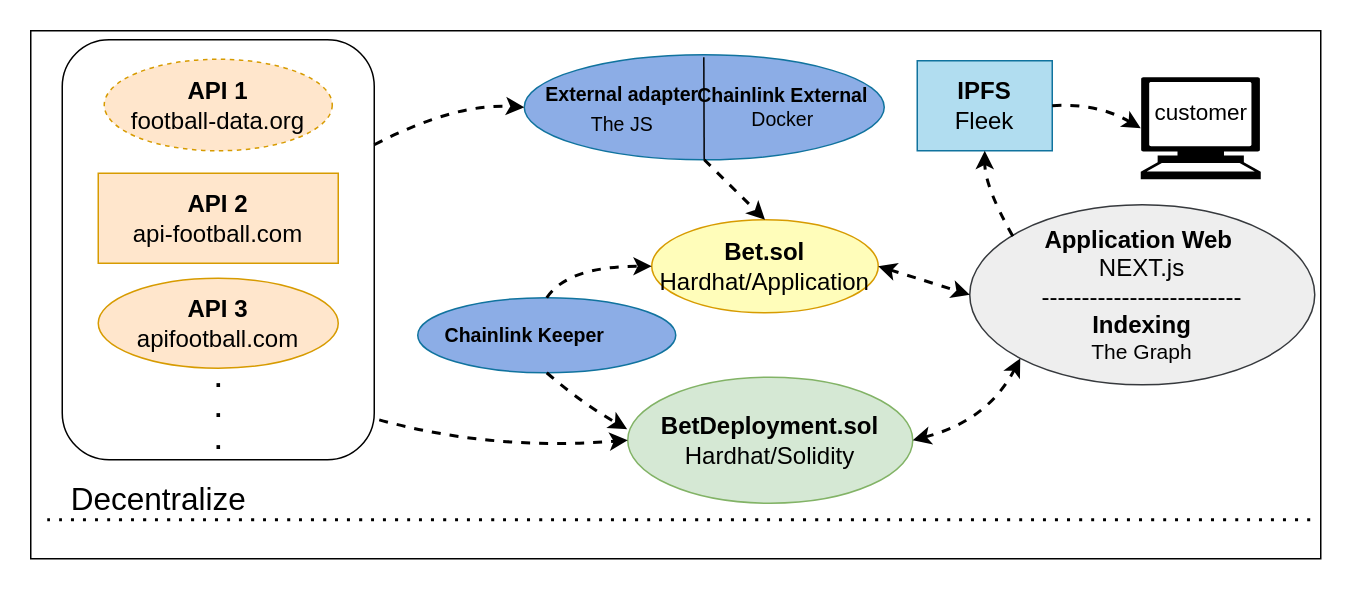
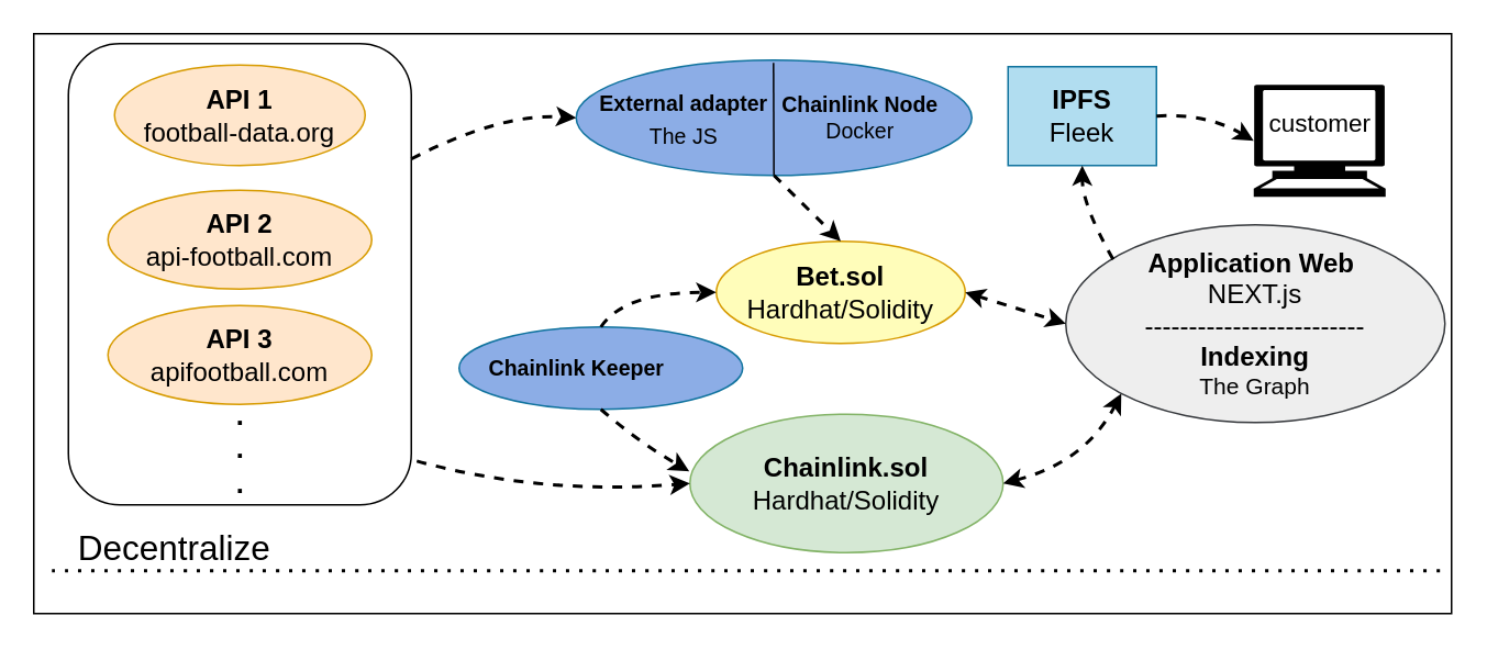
- <mxCell id="5" value="&lt;span style=&quot;font-size: 16px;&quot;&gt;&lt;b&gt;API 1&lt;br&gt;&lt;/b&gt;football-data.org&lt;br&gt;&lt;/span&gt;" style="ellipse;whiteSpace=wrap;html=1;fillColor=#ffe6cc;strokeColor=#d79b00;rounded=0;dashed=1;" parent="1" vertex="1"><mxGeometry x="69" y="39" width="152" height="61" as="geometry" /></mxCell>
+ <mxCell id="5" value="&lt;span style=&quot;font-size: 16px;&quot;&gt;&lt;b&gt;API 1&lt;br&gt;&lt;/b&gt;football-data.org&lt;br&gt;&lt;/span&gt;" style="ellipse;whiteSpace=wrap;html=1;fillColor=#ffe6cc;strokeColor=#d79b00;rounded=0;" parent="1" vertex="1"><mxGeometry x="69" y="39" width="152" height="61" as="geometry" /></mxCell>
- <mxCell id="9" value="&lt;span style=&quot;&quot;&gt;&lt;b&gt;Chainlink External&lt;br&gt;&lt;/b&gt;&lt;/span&gt;&lt;span style=&quot;&quot;&gt;Docker&lt;/span&gt;" style="text;html=1;align=center;verticalAlign=middle;resizable=0;points=[];autosize=1;strokeColor=none;fillColor=none;fontSize=13;rounded=0;" parent="1" vertex="1"><mxGeometry x="461" y="51" width="120" height="40" as="geometry" /></mxCell>
+ <mxCell id="9" value="&lt;span style=&quot;&quot;&gt;&lt;b&gt;Chainlink Node&lt;br&gt;&lt;/b&gt;&lt;/span&gt;&lt;span style=&quot;&quot;&gt;Docker&lt;/span&gt;" style="text;html=1;align=center;verticalAlign=middle;resizable=0;points=[];autosize=1;strokeColor=none;fillColor=none;fontSize=13;rounded=0;" parent="1" vertex="1"><mxGeometry x="461" y="51" width="120" height="40" as="geometry" /></mxCell>
- <mxCell id="23" value="&lt;span style=&quot;font-size: 16px;&quot;&gt;&lt;b&gt;API 2&lt;br&gt;&lt;/b&gt;api-football.com&lt;br&gt;&lt;/span&gt;" style="whiteSpace=wrap;html=1;fillColor=#ffe6cc;strokeColor=#d79b00;rounded=0;" parent="1" vertex="1"><mxGeometry x="65" y="115" width="160" height="60" as="geometry" /></mxCell>
+ <mxCell id="23" value="&lt;span style=&quot;font-size: 16px;&quot;&gt;&lt;b&gt;API 2&lt;br&gt;&lt;/b&gt;api-football.com&lt;br&gt;&lt;/span&gt;" style="ellipse;whiteSpace=wrap;html=1;fillColor=#ffe6cc;strokeColor=#d79b00;rounded=0;" parent="1" vertex="1"><mxGeometry x="65" y="115" width="160" height="60" as="geometry" /></mxCell>
- <mxCell id="6" value="&lt;font style=&quot;font-size: 16px;&quot;&gt;&lt;b&gt;Bet.sol&lt;br&gt;&lt;/b&gt;Hardhat/Application&lt;/font&gt;" style="ellipse;whiteSpace=wrap;html=1;fillColor=#FFFDBA;strokeColor=#d79b00;rounded=0;" parent="1" vertex="1"><mxGeometry x="434" y="146" width="151" height="62" as="geometry" /></mxCell>
+ <mxCell id="6" value="&lt;font style=&quot;font-size: 16px;&quot;&gt;&lt;b&gt;Bet.sol&lt;br&gt;&lt;/b&gt;Hardhat/Solidity&lt;/font&gt;" style="ellipse;whiteSpace=wrap;html=1;fillColor=#FFFDBA;strokeColor=#d79b00;rounded=0;" parent="1" vertex="1"><mxGeometry x="434" y="146" width="151" height="62" as="geometry" /></mxCell>
- <mxCell id="10" value="&lt;span style=&quot;font-size: 16px;&quot;&gt;&lt;b&gt;BetDeployment.sol&lt;/b&gt;&lt;br&gt;Hardhat/Solidity&lt;br&gt;&lt;/span&gt;" style="ellipse;whiteSpace=wrap;html=1;fillColor=#d5e8d4;strokeColor=#82b366;rounded=0;" parent="1" vertex="1"><mxGeometry x="418" y="251" width="190" height="84" as="geometry" /></mxCell>
+ <mxCell id="10" value="&lt;span style=&quot;font-size: 16px;&quot;&gt;&lt;b&gt;Chainlink.sol&lt;/b&gt;&lt;br&gt;Hardhat/Solidity&lt;br&gt;&lt;/span&gt;" style="ellipse;whiteSpace=wrap;html=1;fillColor=#d5e8d4;strokeColor=#82b366;rounded=0;" parent="1" vertex="1"><mxGeometry x="418" y="251" width="190" height="84" as="geometry" /></mxCell>
